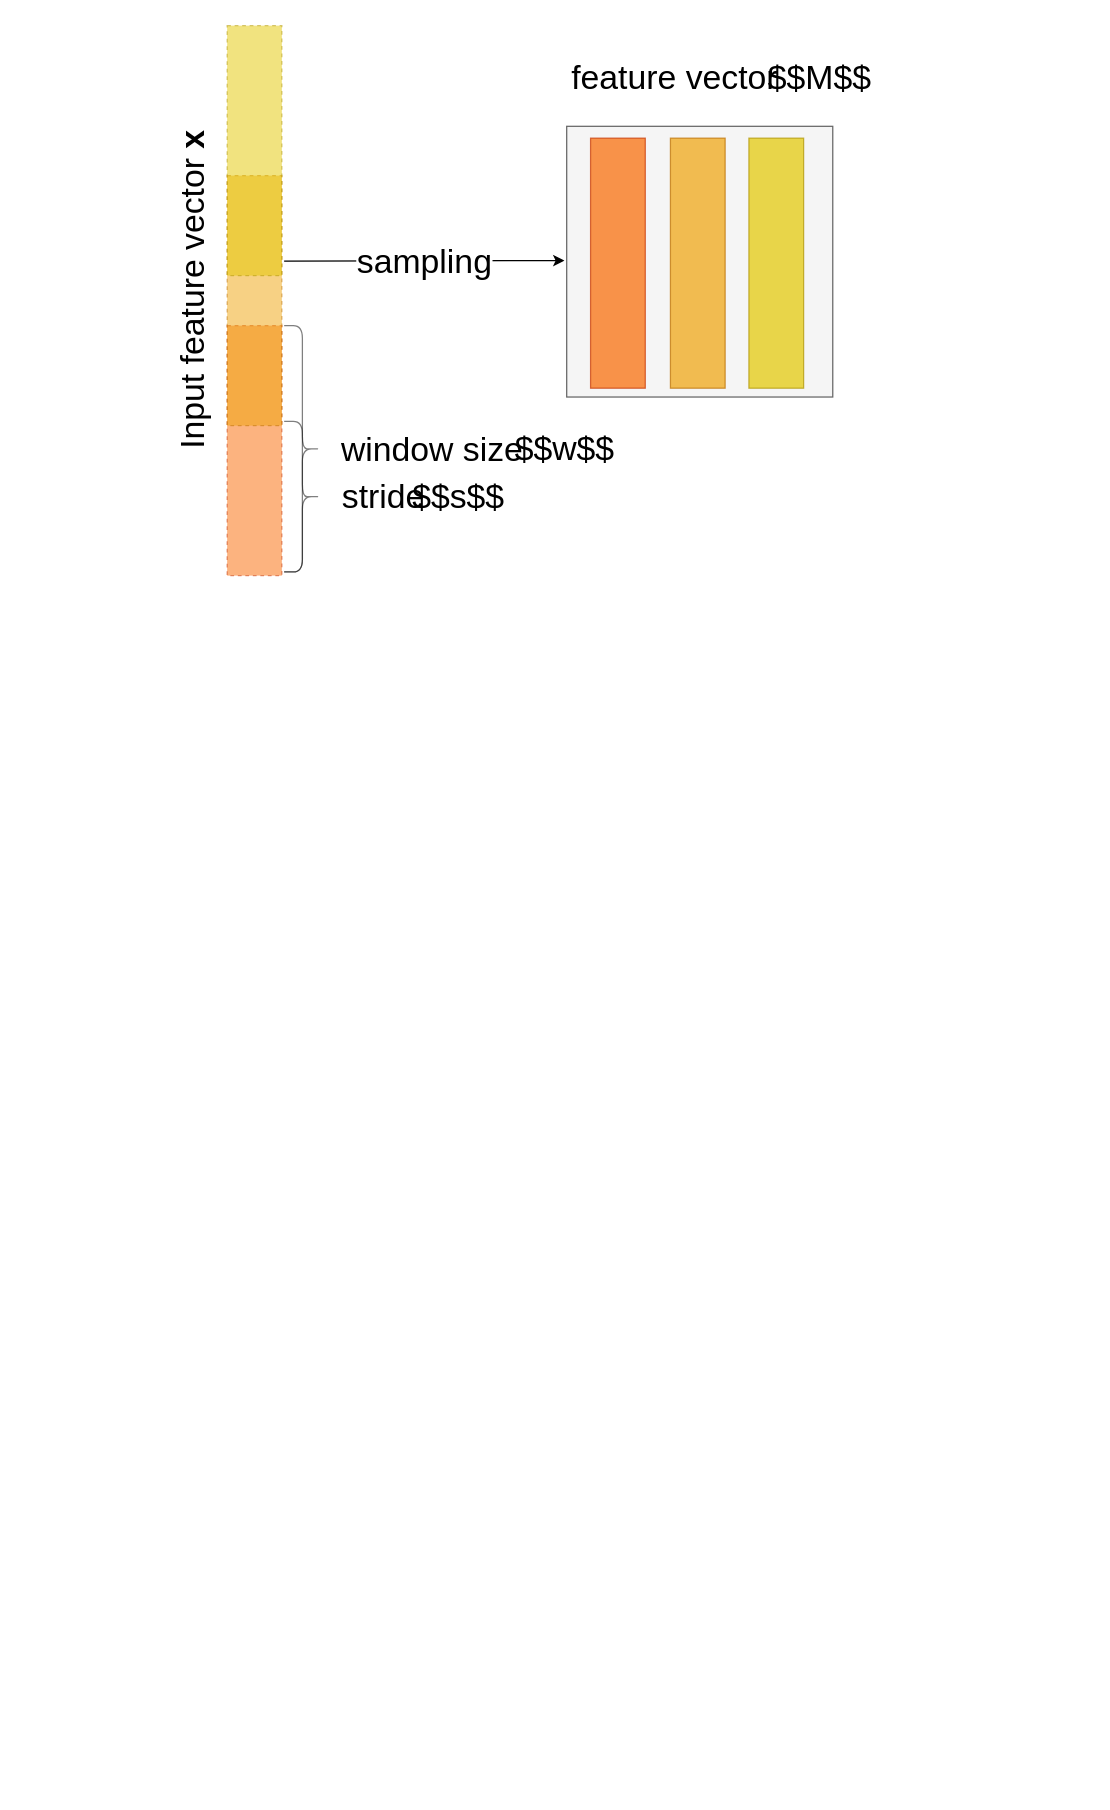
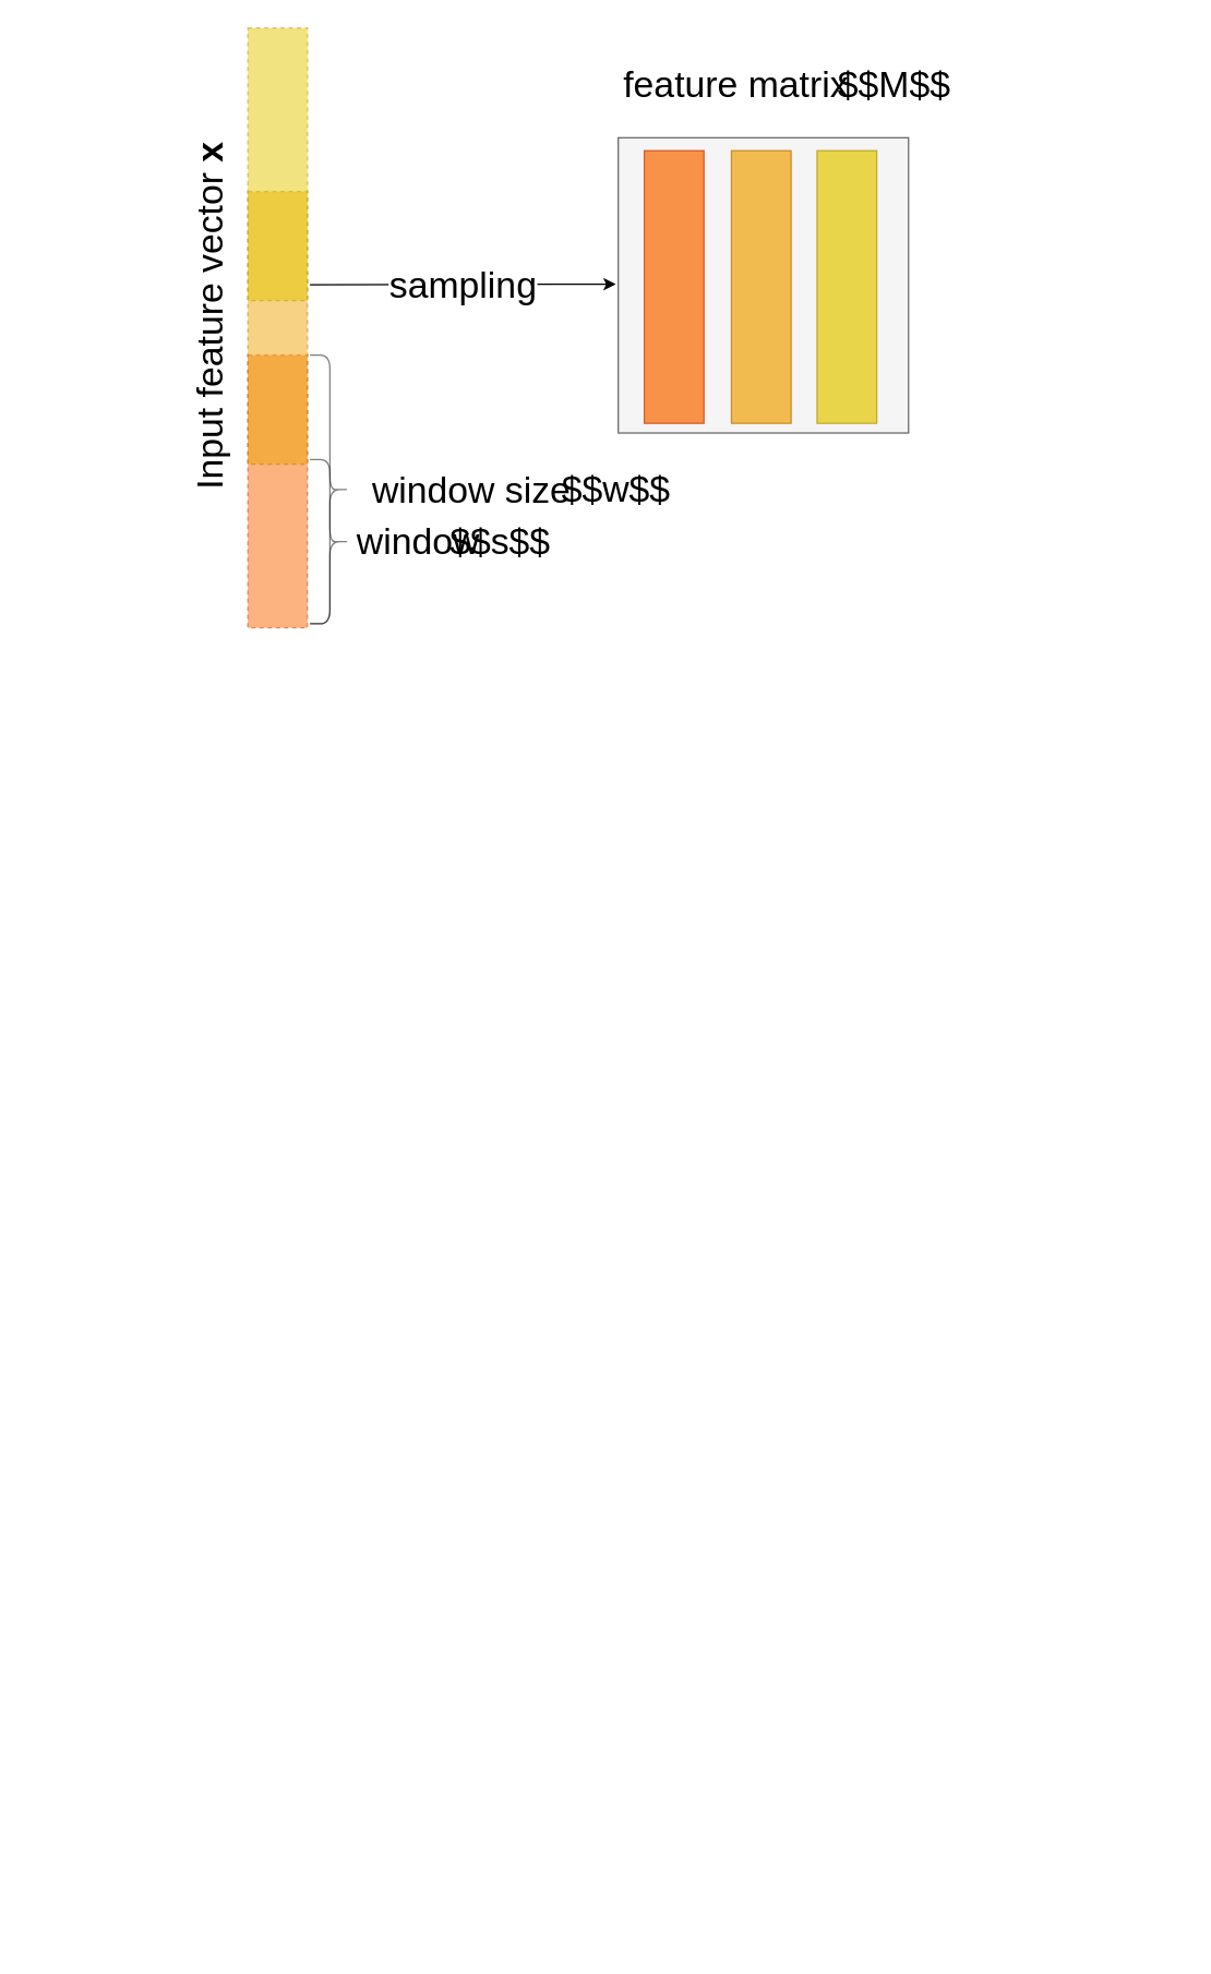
- <mxCell id="11" value="&lt;font style=&quot;font-size: 27px&quot;&gt;feature vector&lt;/font&gt;" style="text;html=1;align=center;verticalAlign=middle;resizable=0;points=[];autosize=1;" vertex="1" parent="1"><mxGeometry x="451.842" y="50.004" width="175" height="23" as="geometry" /></mxCell>
+ <mxCell id="11" value="&lt;font style=&quot;font-size: 27px&quot;&gt;feature matrix&lt;/font&gt;" style="text;html=1;align=center;verticalAlign=middle;resizable=0;points=[];autosize=1;" vertex="1" parent="1"><mxGeometry x="451.842" y="50.004" width="175" height="23" as="geometry" /></mxCell>
- <mxCell id="8" value="&lt;font style=&quot;font-size: 27px&quot;&gt;stride&lt;/font&gt;" style="text;html=1;align=center;verticalAlign=middle;resizable=0;points=[];autosize=1;" vertex="1" parent="1"><mxGeometry x="267.819" y="385.354" width="76" height="23" as="geometry" /></mxCell>
+ <mxCell id="8" value="&lt;font style=&quot;font-size: 27px&quot;&gt;window&lt;/font&gt;" style="text;html=1;align=center;verticalAlign=middle;resizable=0;points=[];autosize=1;" vertex="1" parent="1"><mxGeometry x="267.819" y="385.354" width="76" height="23" as="geometry" /></mxCell>
